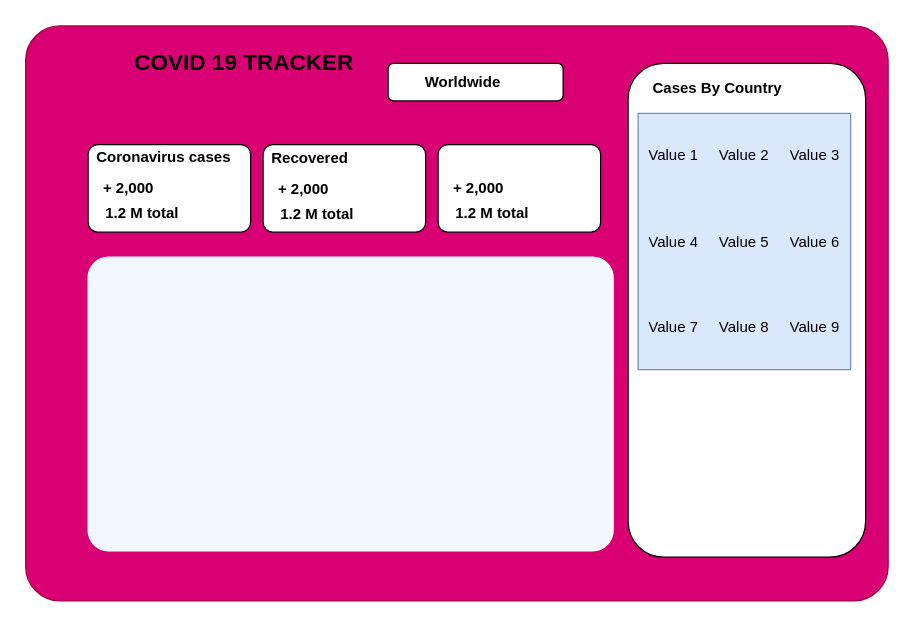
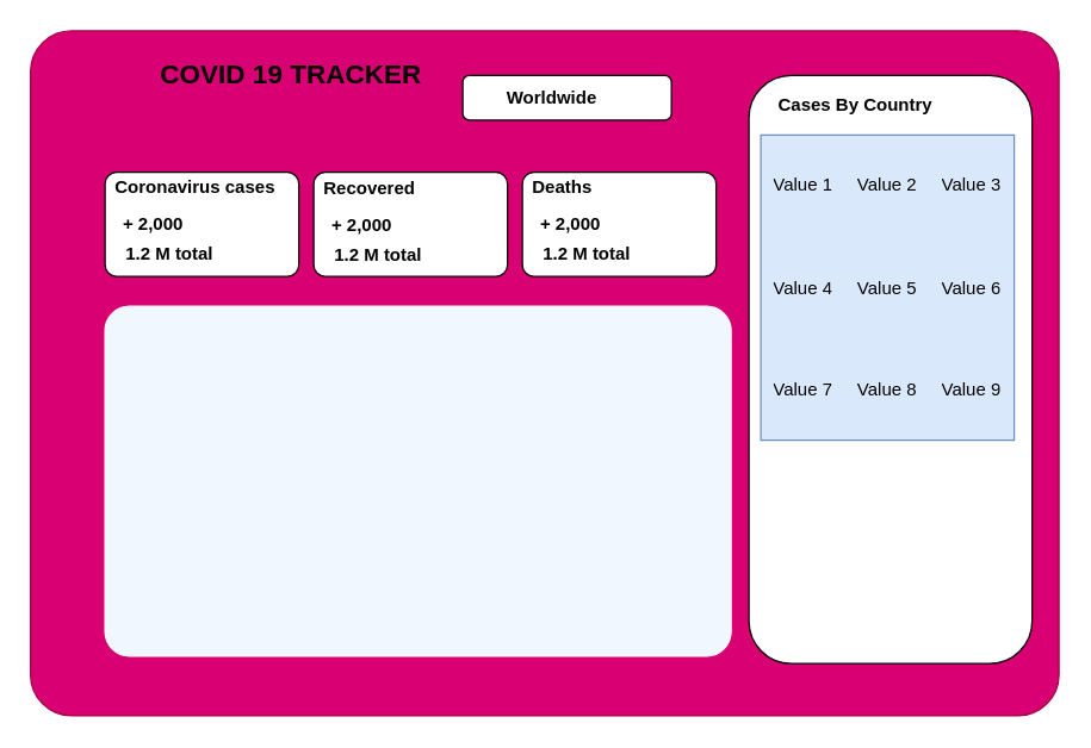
+ <mxCell id="15" value="&lt;b&gt;Deaths&lt;/b&gt;" style="text;html=1;strokeColor=none;fillColor=none;align=left;verticalAlign=middle;whiteSpace=wrap;rounded=0;" vertex="1" parent="1"><mxGeometry x="355" y="115" width="120" height="20" as="geometry" /></mxCell>
